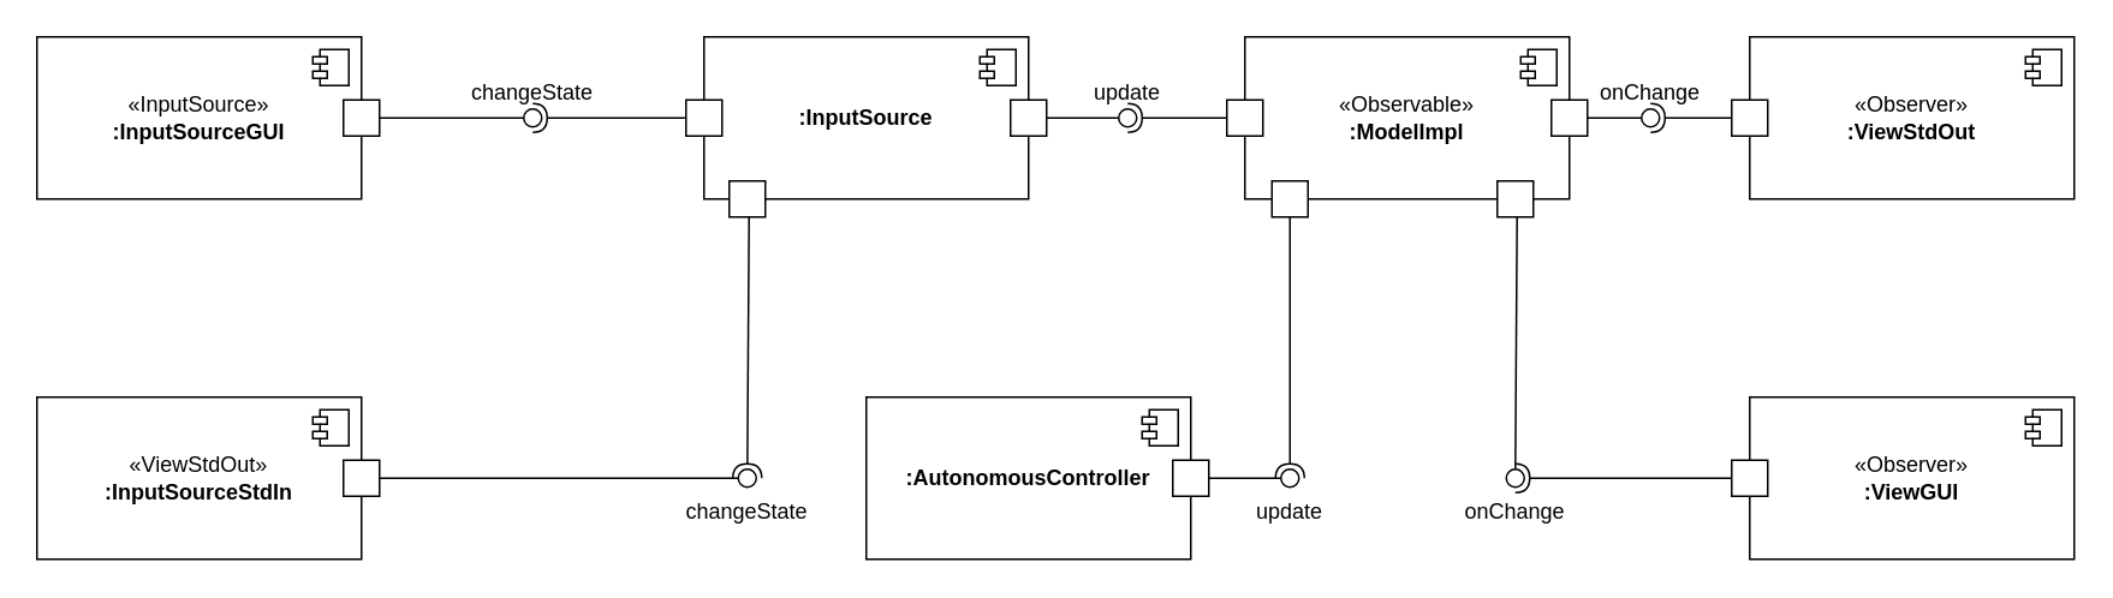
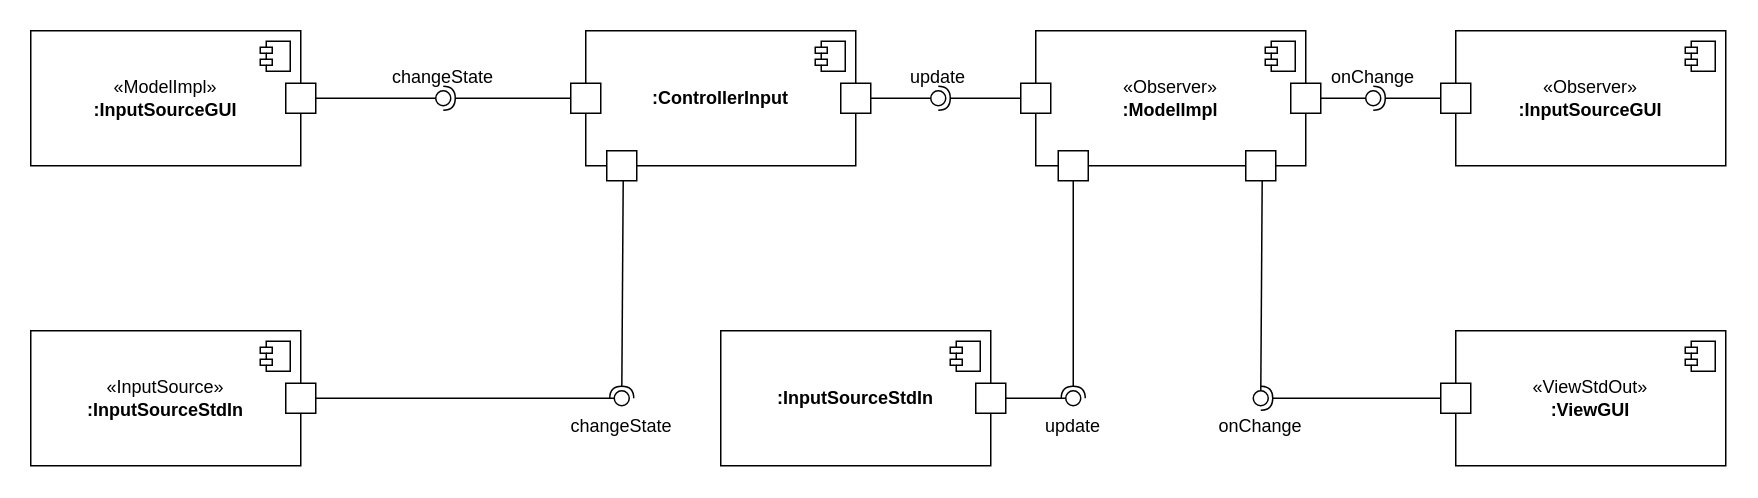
- <mxCell id="6" value="«InputSource&lt;span style=&quot;background-color: transparent; color: light-dark(rgb(0, 0, 0), rgb(255, 255, 255));&quot;&gt;»&lt;/span&gt;&lt;div&gt;&lt;b&gt;:InputSourceGUI&lt;/b&gt;&lt;/div&gt;" style="html=1;dropTarget=0;whiteSpace=wrap;" vertex="1" parent="1"><mxGeometry x="20" y="20" width="180" height="90" as="geometry" /></mxCell>
+ <mxCell id="6" value="«ModelImpl&lt;span style=&quot;background-color: transparent; color: light-dark(rgb(0, 0, 0), rgb(255, 255, 255));&quot;&gt;»&lt;/span&gt;&lt;div&gt;&lt;b&gt;:InputSourceGUI&lt;/b&gt;&lt;/div&gt;" style="html=1;dropTarget=0;whiteSpace=wrap;" vertex="1" parent="1"><mxGeometry x="20" y="20" width="180" height="90" as="geometry" /></mxCell>
- <mxCell id="4" value="&lt;div&gt;&lt;b&gt;:InputSource&lt;/b&gt;&lt;/div&gt;" style="html=1;dropTarget=0;whiteSpace=wrap;" vertex="1" parent="1"><mxGeometry x="390" y="20" width="180" height="90" as="geometry" /></mxCell>
+ <mxCell id="4" value="&lt;div&gt;&lt;b&gt;:ControllerInput&lt;/b&gt;&lt;/div&gt;" style="html=1;dropTarget=0;whiteSpace=wrap;" vertex="1" parent="1"><mxGeometry x="390" y="20" width="180" height="90" as="geometry" /></mxCell>
- <mxCell id="2" value="«Observable&lt;span style=&quot;background-color: transparent; color: light-dark(rgb(0, 0, 0), rgb(255, 255, 255));&quot;&gt;»&lt;/span&gt;&lt;div&gt;&lt;b&gt;:ModelImpl&lt;/b&gt;&lt;/div&gt;" style="html=1;dropTarget=0;whiteSpace=wrap;" vertex="1" parent="1"><mxGeometry x="690" y="20" width="180" height="90" as="geometry" /></mxCell>
+ <mxCell id="2" value="«Observer&lt;span style=&quot;background-color: transparent; color: light-dark(rgb(0, 0, 0), rgb(255, 255, 255));&quot;&gt;»&lt;/span&gt;&lt;div&gt;&lt;b&gt;:ModelImpl&lt;/b&gt;&lt;/div&gt;" style="html=1;dropTarget=0;whiteSpace=wrap;" vertex="1" parent="1"><mxGeometry x="690" y="20" width="180" height="90" as="geometry" /></mxCell>
- <mxCell id="8" value="«Observer&lt;span style=&quot;background-color: transparent; color: light-dark(rgb(0, 0, 0), rgb(255, 255, 255));&quot;&gt;»&lt;/span&gt;&lt;div&gt;&lt;b&gt;:ViewStdOut&lt;/b&gt;&lt;/div&gt;" style="html=1;dropTarget=0;whiteSpace=wrap;" vertex="1" parent="1"><mxGeometry x="970" y="20" width="180" height="90" as="geometry" /></mxCell>
+ <mxCell id="8" value="«Observer&lt;span style=&quot;background-color: transparent; color: light-dark(rgb(0, 0, 0), rgb(255, 255, 255));&quot;&gt;»&lt;/span&gt;&lt;div&gt;&lt;b&gt;:InputSourceGUI&lt;/b&gt;&lt;/div&gt;" style="html=1;dropTarget=0;whiteSpace=wrap;" vertex="1" parent="1"><mxGeometry x="970" y="20" width="180" height="90" as="geometry" /></mxCell>
- <mxCell id="19" value="«ViewStdOut&lt;span style=&quot;background-color: transparent; color: light-dark(rgb(0, 0, 0), rgb(255, 255, 255));&quot;&gt;»&lt;/span&gt;&lt;div&gt;&lt;b&gt;:InputSourceStdIn&lt;/b&gt;&lt;/div&gt;" style="html=1;dropTarget=0;whiteSpace=wrap;" vertex="1" parent="1"><mxGeometry x="20" y="220" width="180" height="90" as="geometry" /></mxCell>
+ <mxCell id="19" value="«InputSource&lt;span style=&quot;background-color: transparent; color: light-dark(rgb(0, 0, 0), rgb(255, 255, 255));&quot;&gt;»&lt;/span&gt;&lt;div&gt;&lt;b&gt;:InputSourceStdIn&lt;/b&gt;&lt;/div&gt;" style="html=1;dropTarget=0;whiteSpace=wrap;" vertex="1" parent="1"><mxGeometry x="20" y="220" width="180" height="90" as="geometry" /></mxCell>
- <mxCell id="24" value="&lt;div&gt;&lt;b&gt;:AutonomousController&lt;/b&gt;&lt;/div&gt;" style="html=1;dropTarget=0;whiteSpace=wrap;" vertex="1" parent="1"><mxGeometry x="480" y="220" width="180" height="90" as="geometry" /></mxCell>
+ <mxCell id="24" value="&lt;div&gt;&lt;b&gt;:InputSourceStdIn&lt;/b&gt;&lt;/div&gt;" style="html=1;dropTarget=0;whiteSpace=wrap;" vertex="1" parent="1"><mxGeometry x="480" y="220" width="180" height="90" as="geometry" /></mxCell>
- <mxCell id="10" value="«Observer&lt;span style=&quot;background-color: transparent; color: light-dark(rgb(0, 0, 0), rgb(255, 255, 255));&quot;&gt;»&lt;/span&gt;&lt;div&gt;&lt;b&gt;:ViewGUI&lt;/b&gt;&lt;/div&gt;" style="html=1;dropTarget=0;whiteSpace=wrap;" vertex="1" parent="1"><mxGeometry x="970" y="220" width="180" height="90" as="geometry" /></mxCell>
+ <mxCell id="10" value="«ViewStdOut&lt;span style=&quot;background-color: transparent; color: light-dark(rgb(0, 0, 0), rgb(255, 255, 255));&quot;&gt;»&lt;/span&gt;&lt;div&gt;&lt;b&gt;:ViewGUI&lt;/b&gt;&lt;/div&gt;" style="html=1;dropTarget=0;whiteSpace=wrap;" vertex="1" parent="1"><mxGeometry x="970" y="220" width="180" height="90" as="geometry" /></mxCell>
